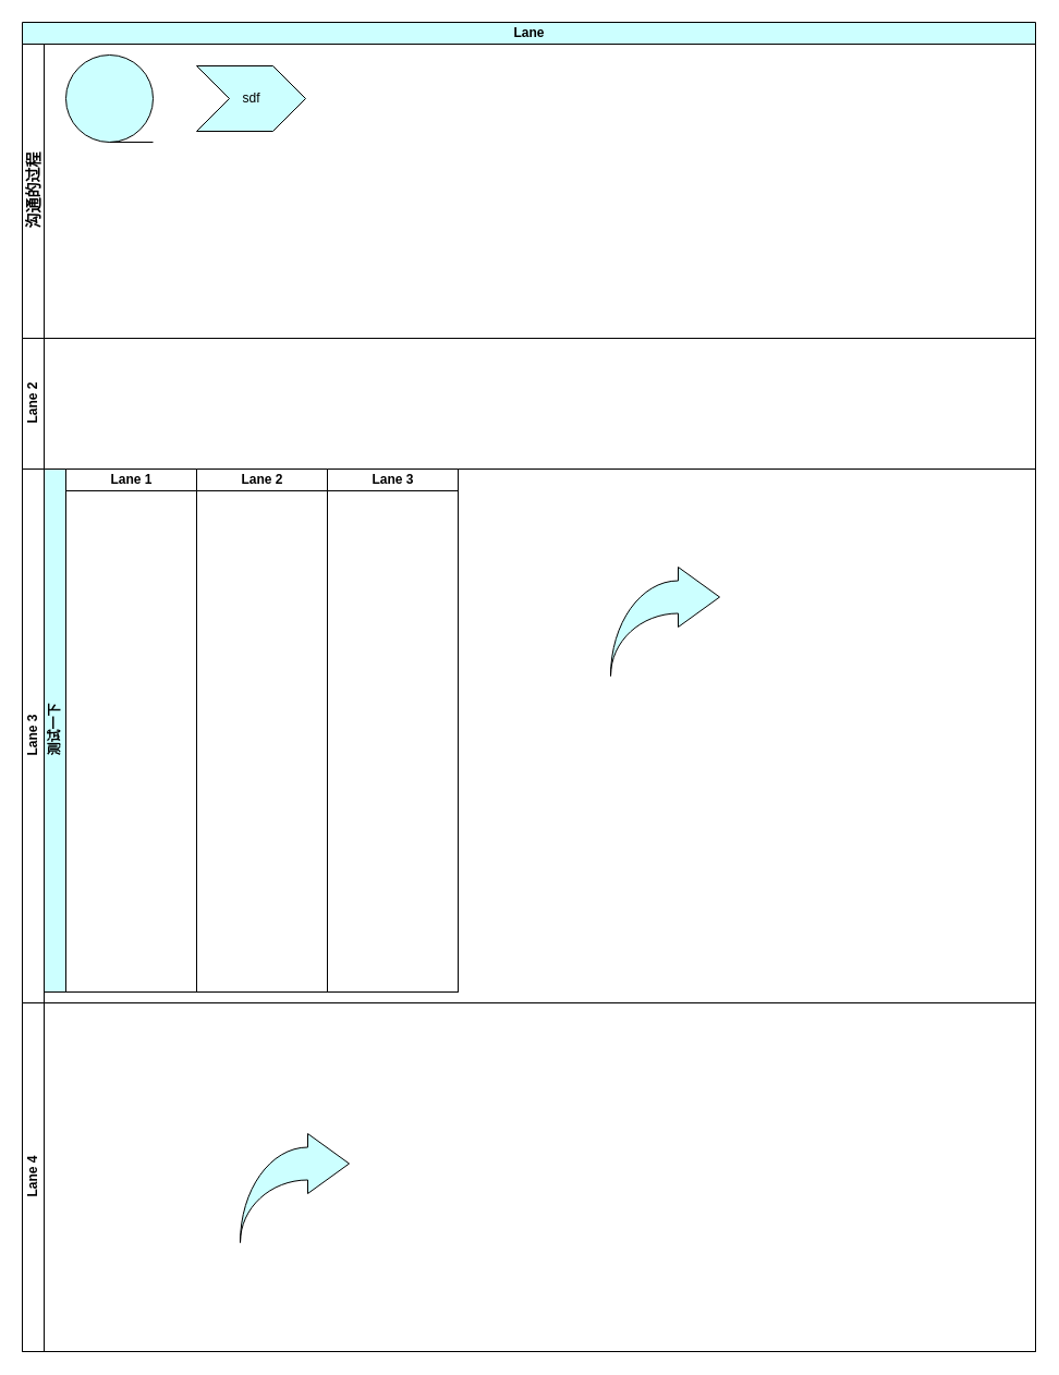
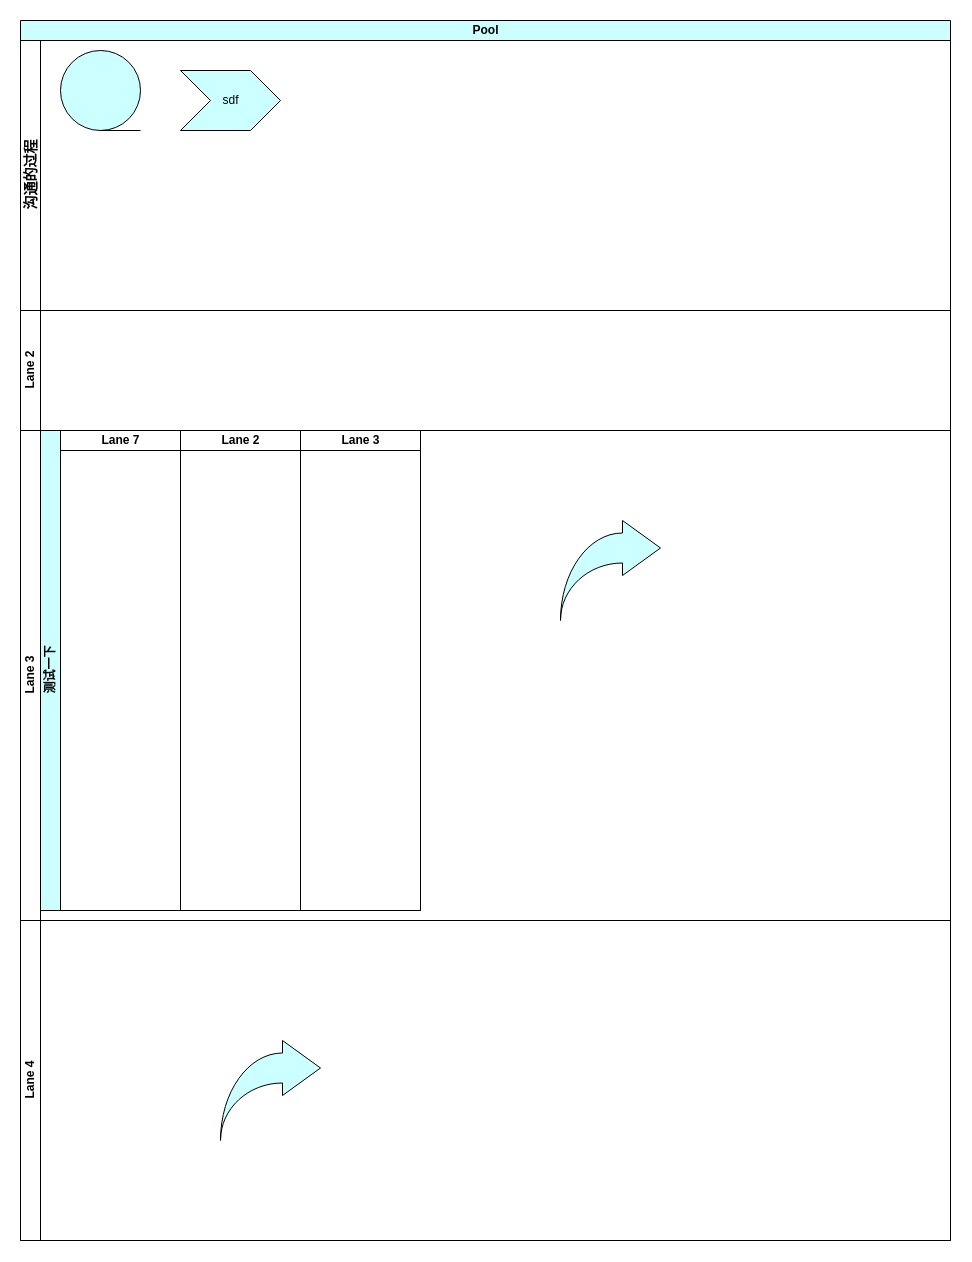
- <mxCell id="2" value="Lane" style="swimlane;html=1;childLayout=stackLayout;resizeParent=1;resizeParentMax=0;horizontal=1;startSize=20;horizontalStack=0;fillColor=#CCFFFF;" vertex="1" parent="1"><mxGeometry x="20" y="20" width="930" height="1220" as="geometry" /></mxCell>
+ <mxCell id="2" value="Pool" style="swimlane;html=1;childLayout=stackLayout;resizeParent=1;resizeParentMax=0;horizontal=1;startSize=20;horizontalStack=0;fillColor=#CCFFFF;" vertex="1" parent="1"><mxGeometry x="20" y="20" width="930" height="1220" as="geometry" /></mxCell>
- <mxCell id="4" value="sdf" style="html=1;shadow=0;dashed=0;align=center;verticalAlign=middle;shape=mxgraph.arrows2.arrow;dy=0;dx=30;notch=30;fillColor=#CCFFFF;" vertex="1" parent="3"><mxGeometry x="160" y="20" width="100" height="60" as="geometry" /></mxCell>
+ <mxCell id="4" value="sdf" style="html=1;shadow=0;dashed=0;align=center;verticalAlign=middle;shape=mxgraph.arrows2.arrow;dy=0;dx=30;notch=30;fillColor=#CCFFFF;" vertex="1" parent="3"><mxGeometry x="160" y="30" width="100" height="60" as="geometry" /></mxCell>
- <mxCell id="10" value="Lane 1" style="swimlane;html=1;startSize=20;" vertex="1" parent="9"><mxGeometry x="20" width="120" height="480" as="geometry"><mxRectangle x="20" width="30" height="480" as="alternateBounds" /></mxGeometry></mxCell>
+ <mxCell id="10" value="Lane 7" style="swimlane;html=1;startSize=20;" vertex="1" parent="9"><mxGeometry x="20" width="120" height="480" as="geometry"><mxRectangle x="20" width="30" height="480" as="alternateBounds" /></mxGeometry></mxCell>
